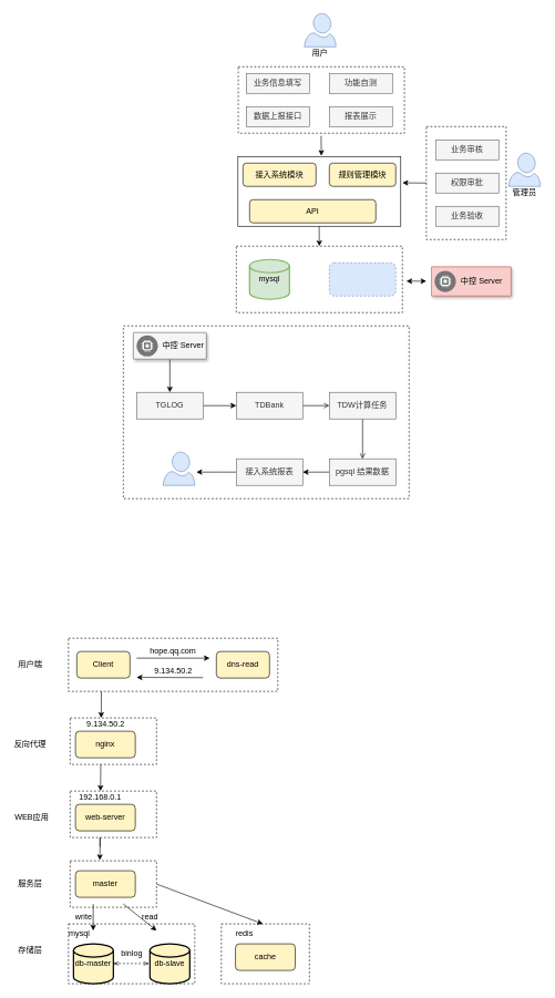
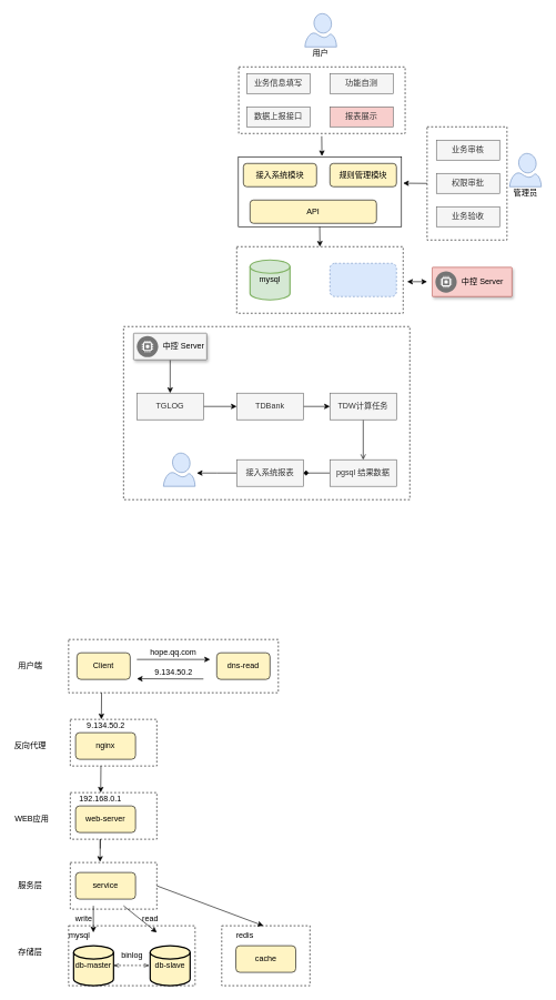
- <mxCell id="21" value="报表展示" style="rounded=0;whiteSpace=wrap;html=1;fillColor=#f5f5f5;strokeColor=#666666;fontColor=#333333;" vertex="1" parent="1"><mxGeometry x="495" y="160" width="95" height="30" as="geometry" /></mxCell>
+ <mxCell id="21" value="报表展示" style="rounded=0;whiteSpace=wrap;html=1;fillColor=#f8cecc;strokeColor=#666666;fontColor=#333333;" vertex="1" parent="1"><mxGeometry x="495" y="160" width="95" height="30" as="geometry" /></mxCell>
- <mxCell id="42" style="edgeStyle=orthogonalEdgeStyle;rounded=0;orthogonalLoop=1;jettySize=auto;html=1;endArrow=open;" edge="1" parent="1" source="43" target="45"><mxGeometry relative="1" as="geometry" /></mxCell>
+ <mxCell id="42" style="edgeStyle=orthogonalEdgeStyle;rounded=0;orthogonalLoop=1;jettySize=auto;html=1;" edge="1" parent="1" source="43" target="45"><mxGeometry relative="1" as="geometry" /></mxCell>
- <mxCell id="46" style="edgeStyle=orthogonalEdgeStyle;rounded=0;orthogonalLoop=1;jettySize=auto;html=1;entryX=1;entryY=0.5;entryDx=0;entryDy=0;" edge="1" parent="1" source="47" target="49"><mxGeometry relative="1" as="geometry" /></mxCell>
+ <mxCell id="46" style="edgeStyle=orthogonalEdgeStyle;rounded=0;orthogonalLoop=1;jettySize=auto;html=1;entryX=1;entryY=0.5;entryDx=0;entryDy=0;endArrow=diamond;" edge="1" parent="1" source="47" target="49"><mxGeometry relative="1" as="geometry" /></mxCell>
- <mxCell id="62" value="master" style="rounded=1;whiteSpace=wrap;html=1;fillColor=#FFF4C3;" vertex="1" parent="1"><mxGeometry x="113" y="1310" width="90" height="40" as="geometry" /></mxCell>
+ <mxCell id="62" value="service" style="rounded=1;whiteSpace=wrap;html=1;fillColor=#FFF4C3;" vertex="1" parent="1"><mxGeometry x="113" y="1310" width="90" height="40" as="geometry" /></mxCell>
